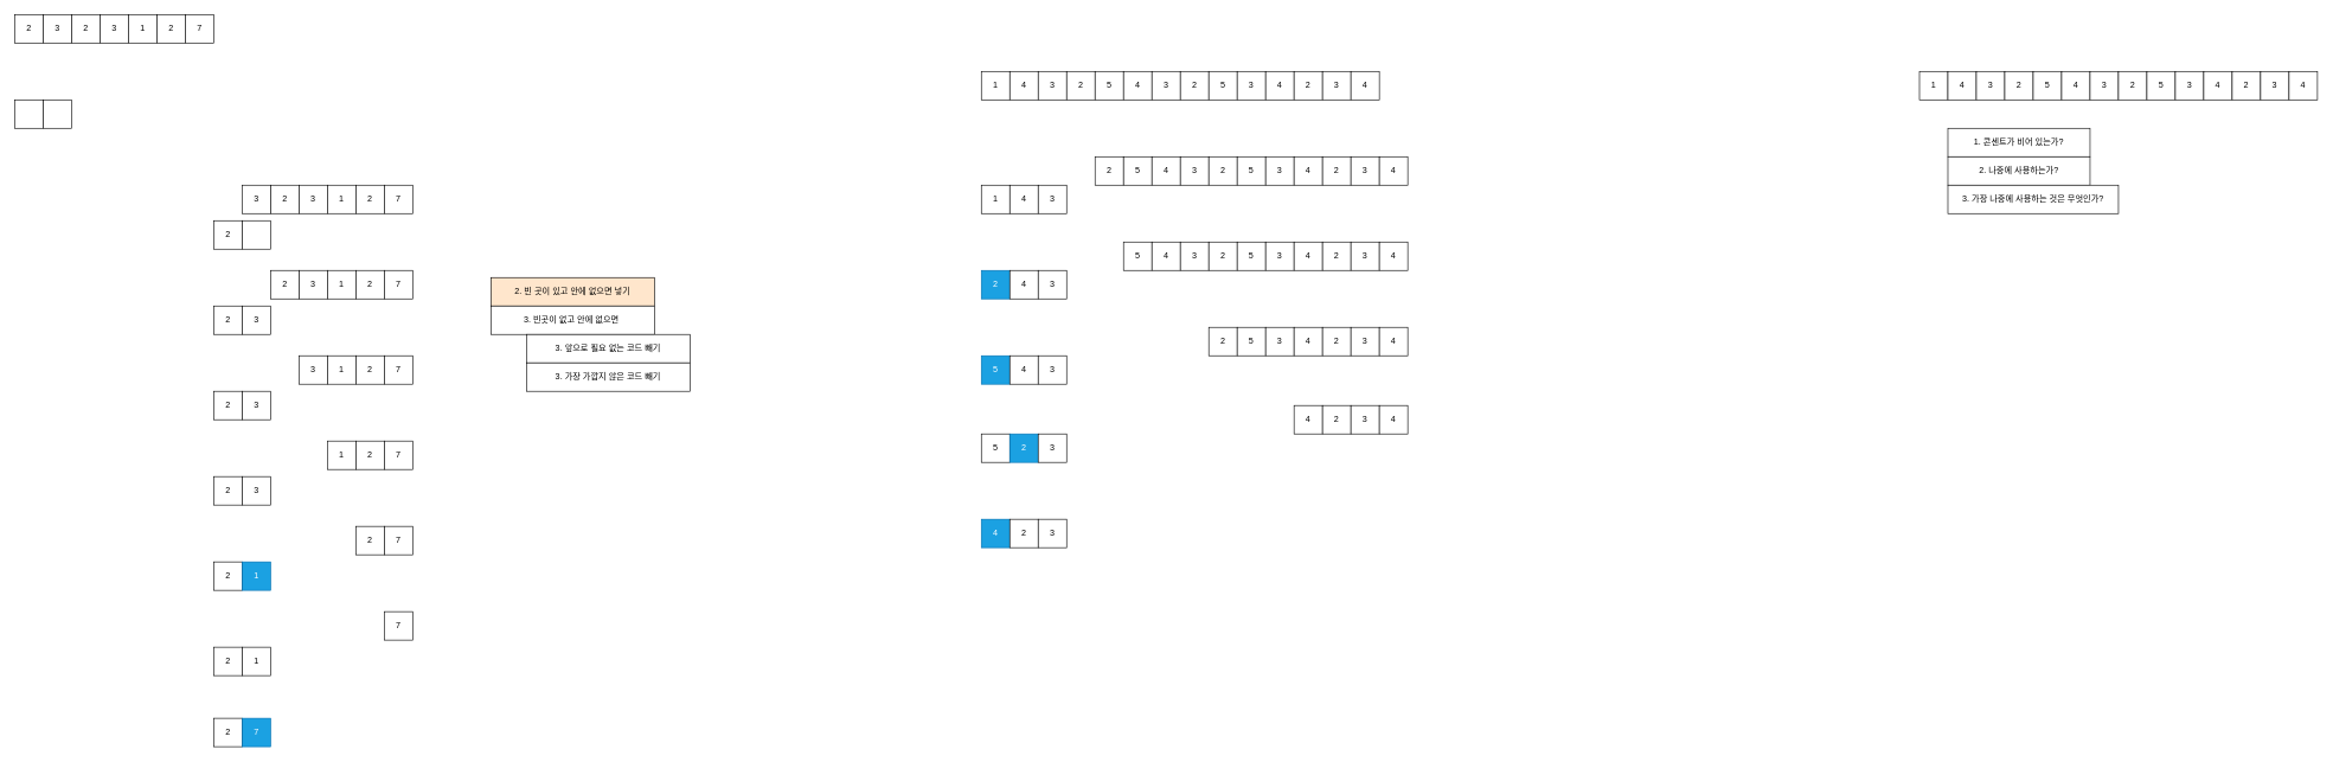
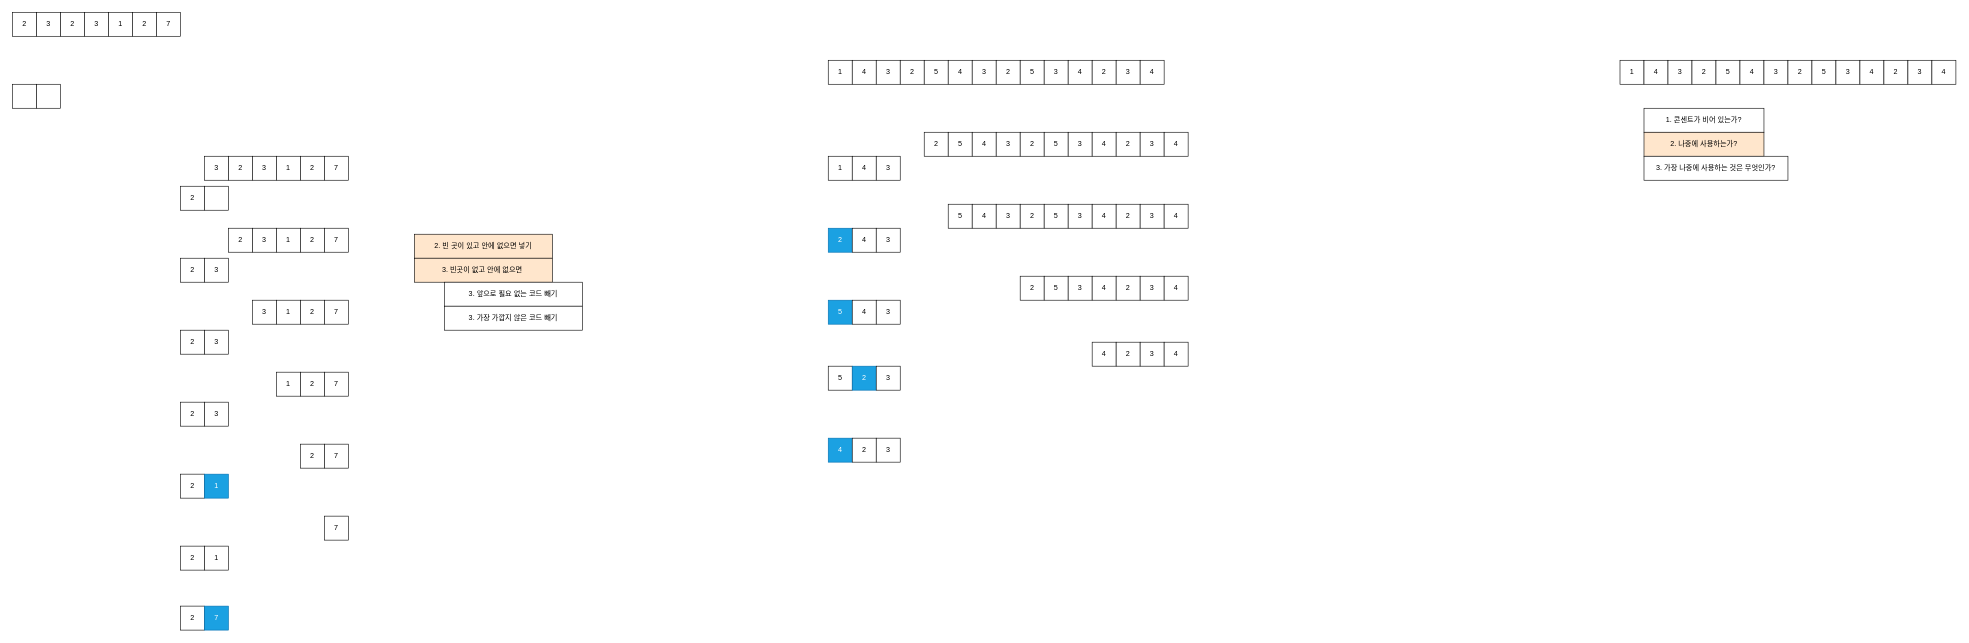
- <mxCell id="126" value="2. 나중에 사용하는가?" style="rounded=0;whiteSpace=wrap;html=1;" parent="1" vertex="1"><mxGeometry x="2740" y="220" width="200" height="40" as="geometry" /></mxCell>
+ <mxCell id="126" value="2. 나중에 사용하는가?" style="rounded=0;whiteSpace=wrap;html=1;fillColor=#ffe6cc;" parent="1" vertex="1"><mxGeometry x="2740" y="220" width="200" height="40" as="geometry" /></mxCell>
- <mxCell id="47" value="3. 빈곳이 없고 안에 없으면&amp;nbsp;" style="rounded=0;whiteSpace=wrap;html=1;" parent="1" vertex="1"><mxGeometry x="690" y="430" width="230" height="40" as="geometry" /></mxCell>
+ <mxCell id="47" value="3. 빈곳이 없고 안에 없으면&amp;nbsp;" style="rounded=0;whiteSpace=wrap;html=1;fillColor=#ffe6cc;" parent="1" vertex="1"><mxGeometry x="690" y="430" width="230" height="40" as="geometry" /></mxCell>
